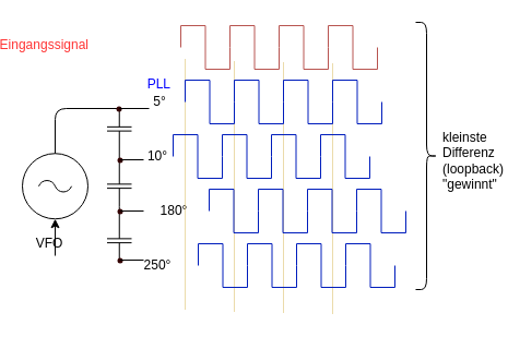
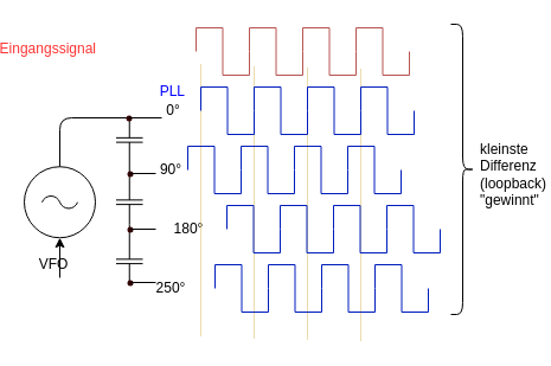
- <mxCell id="4" value="5°" style="text;html=1;strokeColor=none;fillColor=none;align=center;verticalAlign=middle;whiteSpace=wrap;rounded=0;" vertex="1" parent="3"><mxGeometry x="106" y="63" width="40" height="20" as="geometry" /></mxCell>
+ <mxCell id="4" value="0°" style="text;html=1;strokeColor=none;fillColor=none;align=center;verticalAlign=middle;whiteSpace=wrap;rounded=0;" vertex="1" parent="3"><mxGeometry x="106" y="63" width="40" height="20" as="geometry" /></mxCell>
- <mxCell id="5" value="10°" style="text;html=1;strokeColor=none;fillColor=none;align=center;verticalAlign=middle;whiteSpace=wrap;rounded=0;" vertex="1" parent="3"><mxGeometry x="104" y="113" width="40" height="20" as="geometry" /></mxCell>
+ <mxCell id="5" value="90°" style="text;html=1;strokeColor=none;fillColor=none;align=center;verticalAlign=middle;whiteSpace=wrap;rounded=0;" vertex="1" parent="3"><mxGeometry x="104" y="113" width="40" height="20" as="geometry" /></mxCell>
